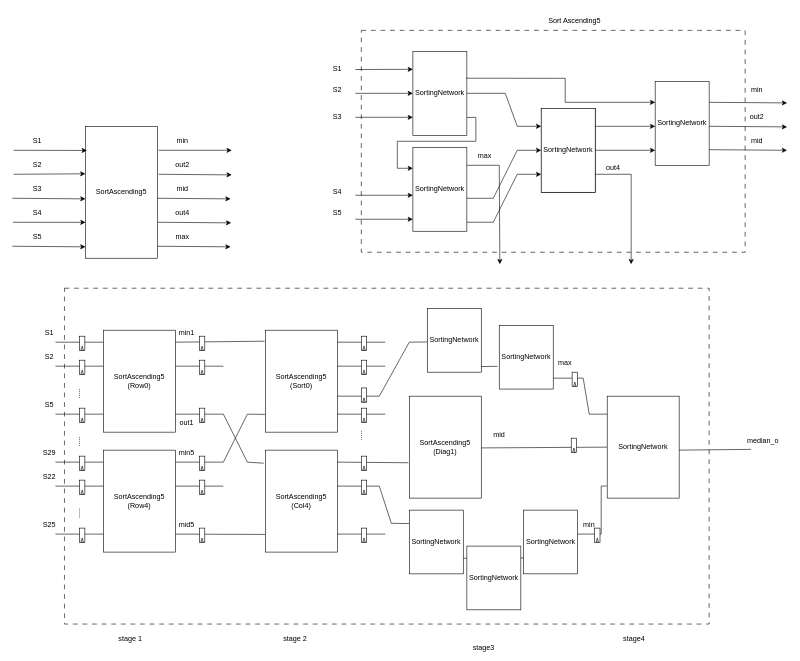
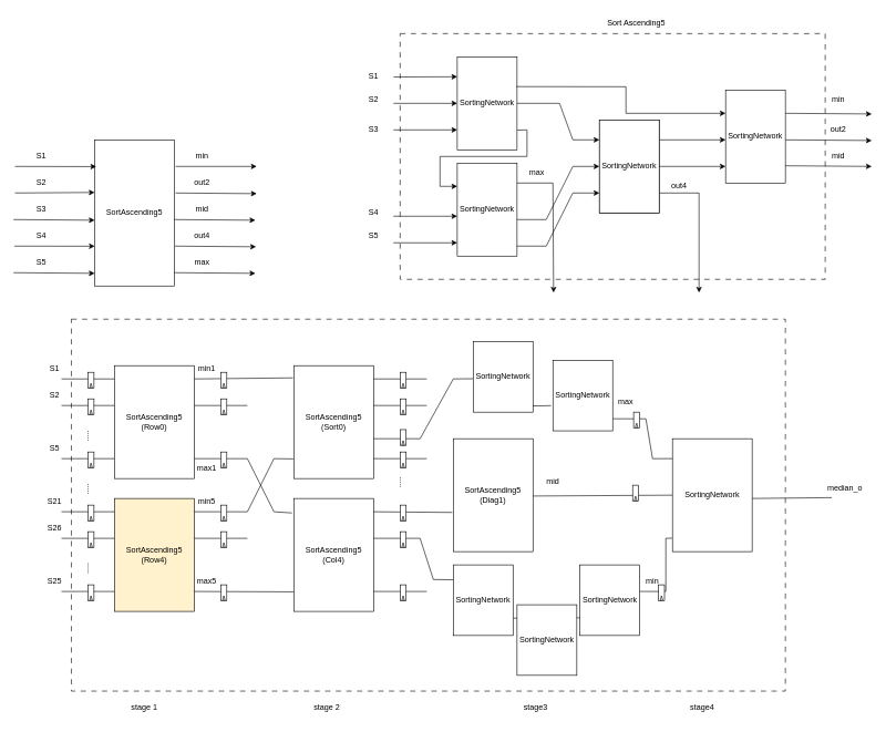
- <mxCell id="65" value="out1" style="text;html=1;align=center;verticalAlign=middle;whiteSpace=wrap;rounded=0;" parent="1" vertex="1"><mxGeometry x="281" y="690" width="60" height="30" as="geometry" /></mxCell>
+ <mxCell id="65" value="max1" style="text;html=1;align=center;verticalAlign=middle;whiteSpace=wrap;rounded=0;" parent="1" vertex="1"><mxGeometry x="281" y="690" width="60" height="30" as="geometry" /></mxCell>
- <mxCell id="33" value="S29" style="text;html=1;align=center;verticalAlign=middle;whiteSpace=wrap;rounded=0;" parent="1" vertex="1"><mxGeometry x="52" y="740" width="60" height="30" as="geometry" /></mxCell>
+ <mxCell id="33" value="S21" style="text;html=1;align=center;verticalAlign=middle;whiteSpace=wrap;rounded=0;" parent="1" vertex="1"><mxGeometry x="52" y="740" width="60" height="30" as="geometry" /></mxCell>
- <mxCell id="34" value="S22" style="text;html=1;align=center;verticalAlign=middle;whiteSpace=wrap;rounded=0;" parent="1" vertex="1"><mxGeometry x="52" y="780" width="60" height="30" as="geometry" /></mxCell>
+ <mxCell id="34" value="S26" style="text;html=1;align=center;verticalAlign=middle;whiteSpace=wrap;rounded=0;" parent="1" vertex="1"><mxGeometry x="52" y="780" width="60" height="30" as="geometry" /></mxCell>
- <mxCell id="39" value="SortAscending5 (Row4)" style="rounded=0;whiteSpace=wrap;html=1;" parent="1" vertex="1"><mxGeometry x="172" y="750" width="120" height="170" as="geometry" /></mxCell>
+ <mxCell id="39" value="SortAscending5 (Row4)" style="rounded=0;whiteSpace=wrap;html=1;fillColor=#fff2cc;" parent="1" vertex="1"><mxGeometry x="172" y="750" width="120" height="170" as="geometry" /></mxCell>
- <mxCell id="67" value="mid5" style="text;html=1;align=center;verticalAlign=middle;whiteSpace=wrap;rounded=0;" parent="1" vertex="1"><mxGeometry x="281" y="860" width="60" height="30" as="geometry" /></mxCell>
+ <mxCell id="67" value="max5" style="text;html=1;align=center;verticalAlign=middle;whiteSpace=wrap;rounded=0;" parent="1" vertex="1"><mxGeometry x="281" y="860" width="60" height="30" as="geometry" /></mxCell>
- <mxCell id="182" value="stage3&amp;nbsp;" style="text;html=1;align=center;verticalAlign=middle;whiteSpace=wrap;rounded=0;" parent="1" vertex="1"><mxGeometry x="778" y="1065" width="60" height="30" as="geometry" /></mxCell>
+ <mxCell id="182" value="stage3&amp;nbsp;" style="text;html=1;align=center;verticalAlign=middle;whiteSpace=wrap;rounded=0;" parent="1" vertex="1"><mxGeometry x="778" y="1050" width="60" height="30" as="geometry" /></mxCell>
